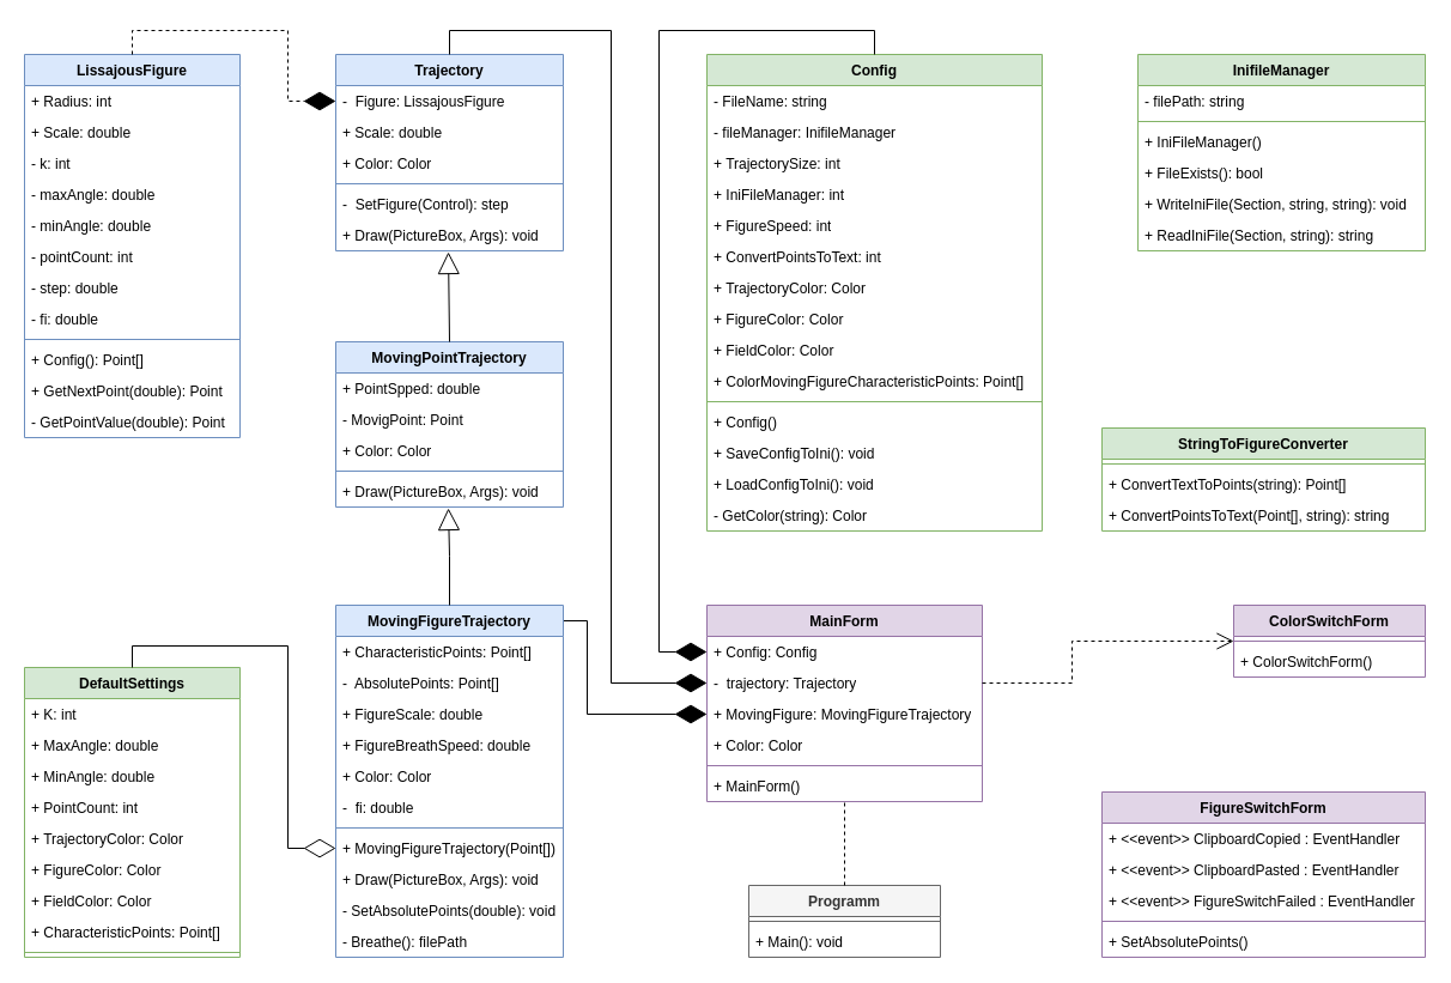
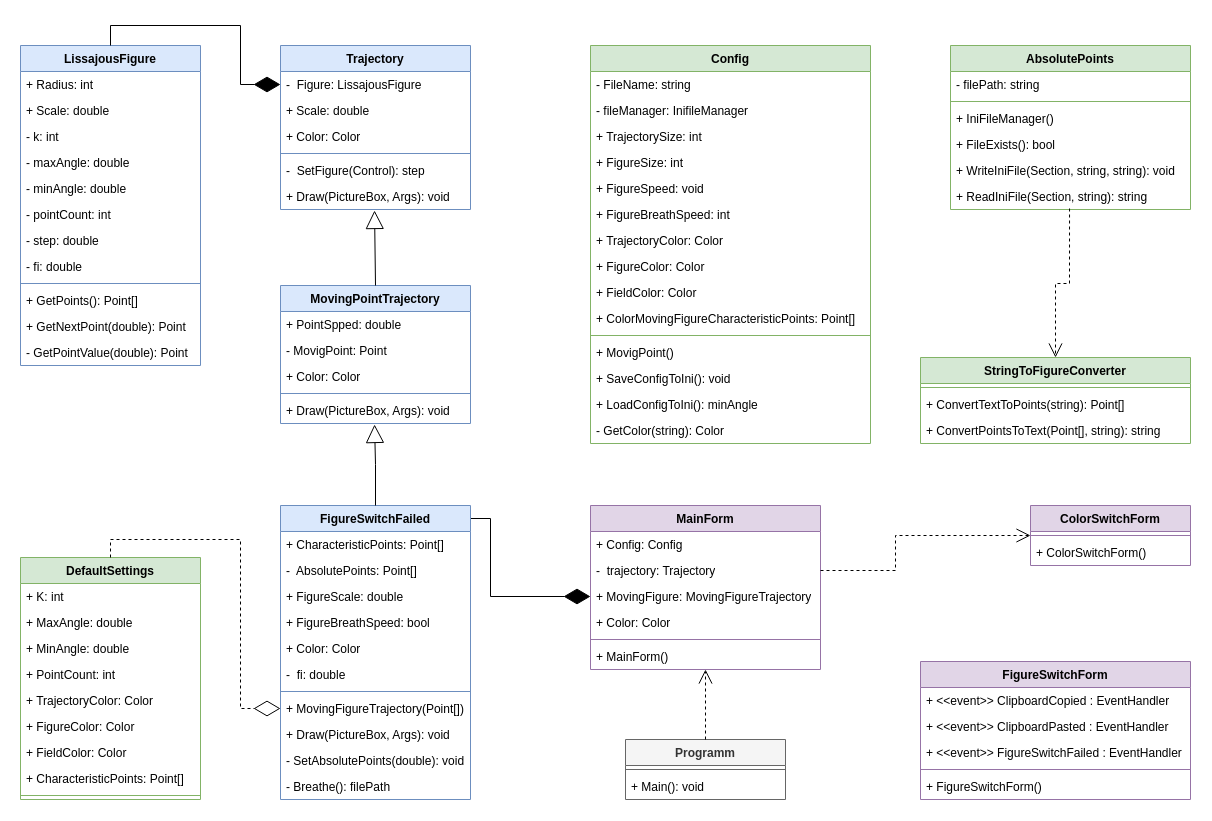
- <mxCell id="90" value="" style="endArrow=diamondThin;endFill=1;endSize=24;html=1;rounded=0;exitX=0.5;exitY=0;exitDx=0;exitDy=0;entryX=0;entryY=0.5;entryDx=0;entryDy=0;edgeStyle=orthogonalEdgeStyle;dashed=1;" edge="1" parent="1" source="35" target="22"><mxGeometry width="160" relative="1" as="geometry"><mxPoint x="610" y="380" as="sourcePoint" /><mxPoint x="770" y="380" as="targetPoint" /><Array as="points"><mxPoint x="110" y="20" /><mxPoint x="240" y="20" /><mxPoint x="240" y="79" /></Array></mxGeometry></mxCell>
+ <mxCell id="90" value="" style="endArrow=diamondThin;endFill=1;endSize=24;html=1;rounded=0;exitX=0.5;exitY=0;exitDx=0;exitDy=0;entryX=0;entryY=0.5;entryDx=0;entryDy=0;edgeStyle=orthogonalEdgeStyle;" edge="1" parent="1" source="35" target="22"><mxGeometry width="160" relative="1" as="geometry"><mxPoint x="610" y="380" as="sourcePoint" /><mxPoint x="770" y="380" as="targetPoint" /><Array as="points"><mxPoint x="110" y="20" /><mxPoint x="240" y="20" /><mxPoint x="240" y="79" /></Array></mxGeometry></mxCell>
- <mxCell id="28" value="InifileManager" style="swimlane;fontStyle=1;align=center;verticalAlign=top;childLayout=stackLayout;horizontal=1;startSize=26;horizontalStack=0;resizeParent=1;resizeParentMax=0;resizeLast=0;collapsible=1;marginBottom=0;whiteSpace=wrap;html=1;fillColor=#d5e8d4;strokeColor=#82b366;" vertex="1" parent="1"><mxGeometry x="950" y="40" width="240" height="164" as="geometry" /></mxCell>
+ <mxCell id="28" value="AbsolutePoints" style="swimlane;fontStyle=1;align=center;verticalAlign=top;childLayout=stackLayout;horizontal=1;startSize=26;horizontalStack=0;resizeParent=1;resizeParentMax=0;resizeLast=0;collapsible=1;marginBottom=0;whiteSpace=wrap;html=1;fillColor=#d5e8d4;strokeColor=#82b366;" vertex="1" parent="1"><mxGeometry x="950" y="40" width="240" height="164" as="geometry" /></mxCell>
- <mxCell id="72" value="+ IniFileManager: int" style="text;strokeColor=none;fillColor=none;align=left;verticalAlign=top;spacingLeft=4;spacingRight=4;overflow=hidden;rotatable=0;points=[[0,0.5],[1,0.5]];portConstraint=eastwest;whiteSpace=wrap;html=1;" vertex="1" parent="68"><mxGeometry y="104" width="280" height="26" as="geometry" /></mxCell>
+ <mxCell id="72" value="+ FigureSize: int" style="text;strokeColor=none;fillColor=none;align=left;verticalAlign=top;spacingLeft=4;spacingRight=4;overflow=hidden;rotatable=0;points=[[0,0.5],[1,0.5]];portConstraint=eastwest;whiteSpace=wrap;html=1;" vertex="1" parent="68"><mxGeometry y="104" width="280" height="26" as="geometry" /></mxCell>
- <mxCell id="73" value="+ FigureSpeed: int" style="text;strokeColor=none;fillColor=none;align=left;verticalAlign=top;spacingLeft=4;spacingRight=4;overflow=hidden;rotatable=0;points=[[0,0.5],[1,0.5]];portConstraint=eastwest;whiteSpace=wrap;html=1;" vertex="1" parent="68"><mxGeometry y="130" width="280" height="26" as="geometry" /></mxCell>
+ <mxCell id="73" value="+ FigureSpeed: void" style="text;strokeColor=none;fillColor=none;align=left;verticalAlign=top;spacingLeft=4;spacingRight=4;overflow=hidden;rotatable=0;points=[[0,0.5],[1,0.5]];portConstraint=eastwest;whiteSpace=wrap;html=1;" vertex="1" parent="68"><mxGeometry y="130" width="280" height="26" as="geometry" /></mxCell>
- <mxCell id="88" value="" style="endArrow=diamondThin;endFill=1;endSize=24;html=1;rounded=0;exitX=0.5;exitY=0;exitDx=0;exitDy=0;entryX=0;entryY=0.5;entryDx=0;entryDy=0;edgeStyle=orthogonalEdgeStyle;" edge="1" parent="1" source="68" target="15"><mxGeometry width="160" relative="1" as="geometry"><mxPoint x="320" y="-130" as="sourcePoint" /><mxPoint x="770" y="180" as="targetPoint" /><Array as="points"><mxPoint x="730" y="20" /><mxPoint x="550" y="20" /><mxPoint x="550" y="539" /></Array></mxGeometry></mxCell>
- <mxCell id="74" value="+ ConvertPointsToText: int" style="text;strokeColor=none;fillColor=none;align=left;verticalAlign=top;spacingLeft=4;spacingRight=4;overflow=hidden;rotatable=0;points=[[0,0.5],[1,0.5]];portConstraint=eastwest;whiteSpace=wrap;html=1;" vertex="1" parent="68"><mxGeometry y="156" width="280" height="26" as="geometry" /></mxCell>
+ <mxCell id="74" value="+ FigureBreathSpeed: int" style="text;strokeColor=none;fillColor=none;align=left;verticalAlign=top;spacingLeft=4;spacingRight=4;overflow=hidden;rotatable=0;points=[[0,0.5],[1,0.5]];portConstraint=eastwest;whiteSpace=wrap;html=1;" vertex="1" parent="68"><mxGeometry y="156" width="280" height="26" as="geometry" /></mxCell>
- <mxCell id="86" value="" style="endArrow=diamondThin;endFill=1;endSize=24;html=1;rounded=0;exitX=0.5;exitY=0;exitDx=0;exitDy=0;entryX=0;entryY=0.5;entryDx=0;entryDy=0;edgeStyle=orthogonalEdgeStyle;" edge="1" parent="1" source="21" target="16"><mxGeometry width="160" relative="1" as="geometry"><mxPoint x="610" y="380" as="sourcePoint" /><mxPoint x="770" y="380" as="targetPoint" /><Array as="points"><mxPoint x="375" y="20" /><mxPoint x="510" y="20" /><mxPoint x="510" y="565" /></Array></mxGeometry></mxCell>
+ <mxCell id="92" value="" style="endArrow=open;endSize=12;dashed=1;html=1;rounded=0;entryX=0.5;entryY=0;entryDx=0;entryDy=0;edgeStyle=orthogonalEdgeStyle;exitX=0.496;exitY=0.962;exitDx=0;exitDy=0;exitPerimeter=0;" edge="1" parent="1" source="34" target="54"><mxGeometry width="160" relative="1" as="geometry"><mxPoint x="780" y="-230" as="sourcePoint" /><mxPoint x="990" y="-216" as="targetPoint" /></mxGeometry></mxCell>
- <mxCell id="45" value="+ Config(): Point[]" style="text;strokeColor=none;fillColor=none;align=left;verticalAlign=top;spacingLeft=4;spacingRight=4;overflow=hidden;rotatable=0;points=[[0,0.5],[1,0.5]];portConstraint=eastwest;whiteSpace=wrap;html=1;" vertex="1" parent="35"><mxGeometry y="242" width="180" height="26" as="geometry" /></mxCell>
+ <mxCell id="45" value="+ GetPoints(): Point[]" style="text;strokeColor=none;fillColor=none;align=left;verticalAlign=top;spacingLeft=4;spacingRight=4;overflow=hidden;rotatable=0;points=[[0,0.5],[1,0.5]];portConstraint=eastwest;whiteSpace=wrap;html=1;" vertex="1" parent="35"><mxGeometry y="242" width="180" height="26" as="geometry" /></mxCell>
- <mxCell id="80" value="+ Config()" style="text;strokeColor=none;fillColor=none;align=left;verticalAlign=top;spacingLeft=4;spacingRight=4;overflow=hidden;rotatable=0;points=[[0,0.5],[1,0.5]];portConstraint=eastwest;whiteSpace=wrap;html=1;" vertex="1" parent="68"><mxGeometry y="294" width="280" height="26" as="geometry" /></mxCell>
+ <mxCell id="80" value="+ MovigPoint()" style="text;strokeColor=none;fillColor=none;align=left;verticalAlign=top;spacingLeft=4;spacingRight=4;overflow=hidden;rotatable=0;points=[[0,0.5],[1,0.5]];portConstraint=eastwest;whiteSpace=wrap;html=1;" vertex="1" parent="68"><mxGeometry y="294" width="280" height="26" as="geometry" /></mxCell>
- <mxCell id="82" value="+&amp;nbsp;LoadConfigToIni(): void" style="text;strokeColor=none;fillColor=none;align=left;verticalAlign=top;spacingLeft=4;spacingRight=4;overflow=hidden;rotatable=0;points=[[0,0.5],[1,0.5]];portConstraint=eastwest;whiteSpace=wrap;html=1;" vertex="1" parent="68"><mxGeometry y="346" width="280" height="26" as="geometry" /></mxCell>
+ <mxCell id="82" value="+&amp;nbsp;LoadConfigToIni(): minAngle" style="text;strokeColor=none;fillColor=none;align=left;verticalAlign=top;spacingLeft=4;spacingRight=4;overflow=hidden;rotatable=0;points=[[0,0.5],[1,0.5]];portConstraint=eastwest;whiteSpace=wrap;html=1;" vertex="1" parent="68"><mxGeometry y="346" width="280" height="26" as="geometry" /></mxCell>
- <mxCell id="93" value="MovingFigureTrajectory" style="swimlane;fontStyle=1;align=center;verticalAlign=top;childLayout=stackLayout;horizontal=1;startSize=26;horizontalStack=0;resizeParent=1;resizeParentMax=0;resizeLast=0;collapsible=1;marginBottom=0;whiteSpace=wrap;html=1;fillColor=#dae8fc;strokeColor=#6c8ebf;" vertex="1" parent="1"><mxGeometry y="500" width="190" height="294" as="geometry" x="280" /></mxCell>
+ <mxCell id="93" value="FigureSwitchFailed" style="swimlane;fontStyle=1;align=center;verticalAlign=top;childLayout=stackLayout;horizontal=1;startSize=26;horizontalStack=0;resizeParent=1;resizeParentMax=0;resizeLast=0;collapsible=1;marginBottom=0;whiteSpace=wrap;html=1;fillColor=#dae8fc;strokeColor=#6c8ebf;" vertex="1" parent="1"><mxGeometry y="500" width="190" height="294" as="geometry" x="280" /></mxCell>
- <mxCell id="91" value="" style="endArrow=diamondThin;endFill=0;endSize=24;html=1;rounded=0;exitX=0.5;exitY=0;exitDx=0;exitDy=0;entryX=0;entryY=0.5;entryDx=0;entryDy=0;edgeStyle=orthogonalEdgeStyle;" edge="1" parent="1" source="58" target="101"><mxGeometry width="160" relative="1" as="geometry"><mxPoint x="610" y="114" as="sourcePoint" /><mxPoint x="770" y="114" as="targetPoint" /><Array as="points"><mxPoint x="110" y="534" /><mxPoint x="240" y="534" /><mxPoint x="240" y="703" /></Array></mxGeometry></mxCell>
+ <mxCell id="91" value="" style="endArrow=diamondThin;endFill=0;endSize=24;html=1;rounded=0;exitX=0.5;exitY=0;exitDx=0;exitDy=0;entryX=0;entryY=0.5;entryDx=0;entryDy=0;edgeStyle=orthogonalEdgeStyle;dashed=1;" edge="1" parent="1" source="58" target="101"><mxGeometry width="160" relative="1" as="geometry"><mxPoint x="610" y="114" as="sourcePoint" /><mxPoint x="770" y="114" as="targetPoint" /><Array as="points"><mxPoint x="110" y="534" /><mxPoint x="240" y="534" /><mxPoint x="240" y="703" /></Array></mxGeometry></mxCell>
- <mxCell id="97" value="+ FigureBreathSpeed: double" style="text;strokeColor=none;fillColor=none;align=left;verticalAlign=top;spacingLeft=4;spacingRight=4;overflow=hidden;rotatable=0;points=[[0,0.5],[1,0.5]];portConstraint=eastwest;whiteSpace=wrap;html=1;" vertex="1" parent="93"><mxGeometry y="104" width="190" height="26" as="geometry" /></mxCell>
+ <mxCell id="97" value="+ FigureBreathSpeed: bool" style="text;strokeColor=none;fillColor=none;align=left;verticalAlign=top;spacingLeft=4;spacingRight=4;overflow=hidden;rotatable=0;points=[[0,0.5],[1,0.5]];portConstraint=eastwest;whiteSpace=wrap;html=1;" vertex="1" parent="93"><mxGeometry y="104" width="190" height="26" as="geometry" /></mxCell>
- <mxCell id="85" value="" style="endArrow=none;endSize=12;dashed=1;html=1;rounded=0;exitX=0.5;exitY=0;exitDx=0;exitDy=0;" edge="1" parent="1" source="2" target="20"><mxGeometry width="160" relative="1" as="geometry"><mxPoint x="610" y="524" as="sourcePoint" /><mxPoint x="770" y="524" as="targetPoint" /></mxGeometry></mxCell>
+ <mxCell id="85" value="" style="endArrow=open;endSize=12;dashed=1;html=1;rounded=0;exitX=0.5;exitY=0;exitDx=0;exitDy=0;" edge="1" parent="1" source="2" target="20"><mxGeometry width="160" relative="1" as="geometry"><mxPoint x="610" y="524" as="sourcePoint" /><mxPoint x="770" y="524" as="targetPoint" /></mxGeometry></mxCell>
- <mxCell id="10" value="+ SetAbsolutePoints()" style="text;strokeColor=none;fillColor=none;align=left;verticalAlign=top;spacingLeft=4;spacingRight=4;overflow=hidden;rotatable=0;points=[[0,0.5],[1,0.5]];portConstraint=eastwest;whiteSpace=wrap;html=1;" vertex="1" parent="5"><mxGeometry y="112" width="270" height="26" as="geometry" /></mxCell>
+ <mxCell id="10" value="+ FigureSwitchForm()" style="text;strokeColor=none;fillColor=none;align=left;verticalAlign=top;spacingLeft=4;spacingRight=4;overflow=hidden;rotatable=0;points=[[0,0.5],[1,0.5]];portConstraint=eastwest;whiteSpace=wrap;html=1;" vertex="1" parent="5"><mxGeometry y="112" width="270" height="26" as="geometry" /></mxCell>
